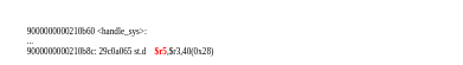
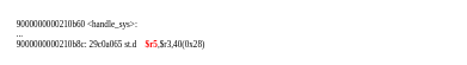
- <mxCell id="2" value="&lt;div&gt;9000000000210b60 &amp;lt;handle_sys&amp;gt;:&lt;/div&gt;&lt;div&gt;...&lt;/div&gt;&lt;div&gt;9000000000210b8c:&lt;span style=&quot;&quot;&gt;&#09;&lt;/span&gt;29c0a065 &lt;span style=&quot;&quot;&gt;&#09;&lt;/span&gt;st.d&lt;span style=&quot;&quot;&gt;&amp;nbsp; &amp;nbsp;&amp;nbsp;&lt;/span&gt;&lt;b&gt;&lt;font color=&quot;#ff0000&quot;&gt;$r5&lt;/font&gt;&lt;/b&gt;,$r3,40(0x28)&lt;/div&gt;" style="text;whiteSpace=wrap;html=1;fontFamily=Fira Code;" parent="1" vertex="1"><mxGeometry x="35" y="30" width="610" height="50" as="geometry" /></mxCell>
+ <mxCell id="2" value="&lt;div&gt;9000000000210b60 &amp;lt;handle_sys&amp;gt;:&lt;/div&gt;&lt;div&gt;...&lt;/div&gt;&lt;div&gt;9000000000210b8c:&lt;span style=&quot;&quot;&gt;&#09;&lt;/span&gt;29c0a065 &lt;span style=&quot;&quot;&gt;&#09;&lt;/span&gt;st.d&lt;span style=&quot;&quot;&gt;&amp;nbsp; &amp;nbsp;&amp;nbsp;&lt;/span&gt;&lt;b&gt;&lt;font color=&quot;#ff0000&quot;&gt;$r5&lt;/font&gt;&lt;/b&gt;,$r3,40(0x28)&lt;/div&gt;" style="text;whiteSpace=wrap;html=1;fontFamily=Fira Code;" parent="1" vertex="1"><mxGeometry x="20" y="20" width="610" height="50" as="geometry" /></mxCell>
